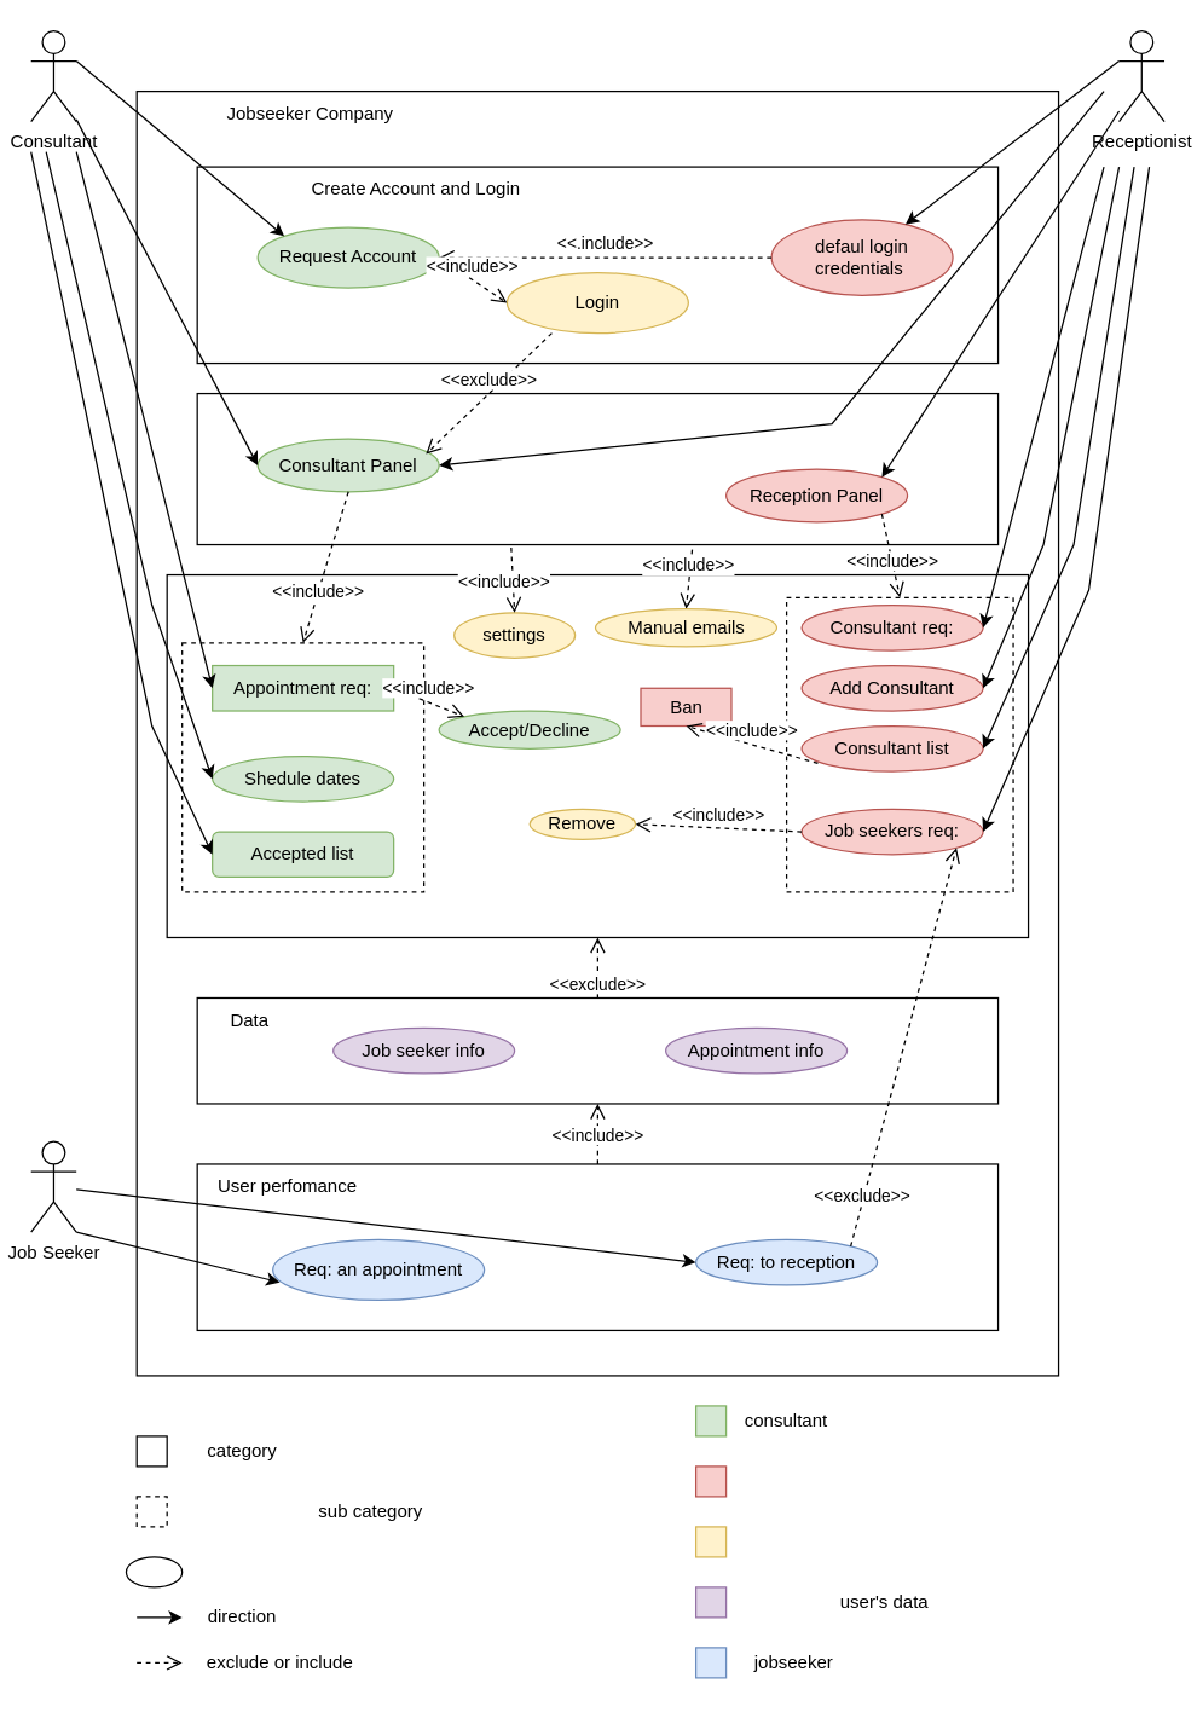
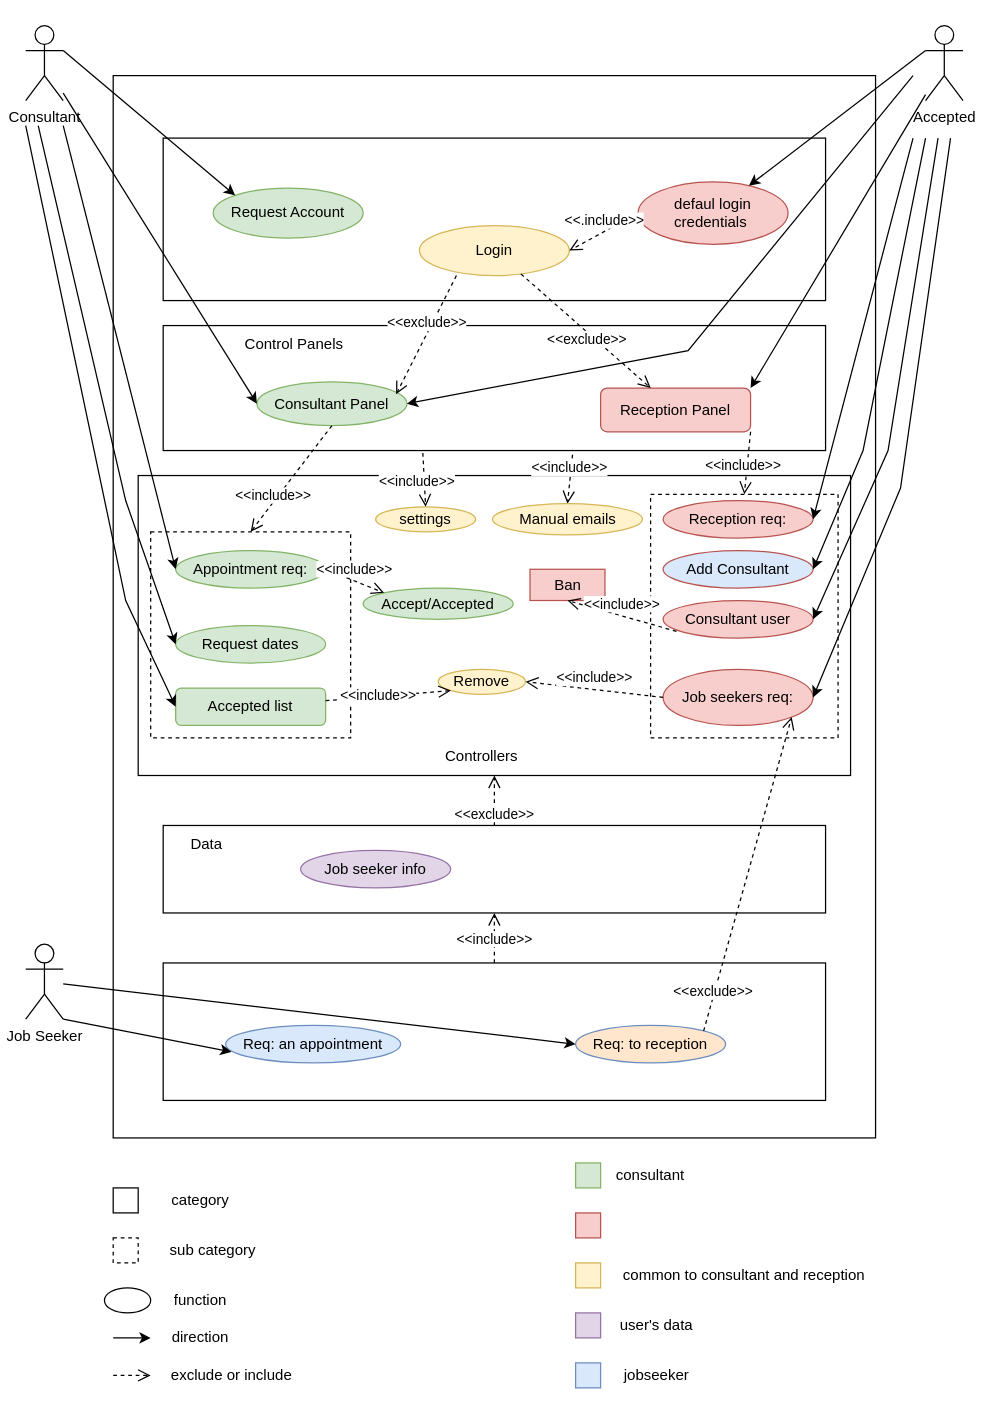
- <mxCell id="56" value="Jobseeker Company" style="text;html=1;strokeColor=none;fillColor=none;align=center;verticalAlign=middle;whiteSpace=wrap;rounded=0;" vertex="1" parent="1"><mxGeometry x="140" y="60" width="130" height="30" as="geometry" /></mxCell>
- <mxCell id="7" value="Receptionist" style="shape=umlActor;verticalLabelPosition=bottom;verticalAlign=top;html=1;outlineConnect=0;" vertex="1" parent="1"><mxGeometry x="740" y="20" width="30" height="60" as="geometry" /></mxCell>
+ <mxCell id="7" value="Accepted" style="shape=umlActor;verticalLabelPosition=bottom;verticalAlign=top;html=1;outlineConnect=0;" vertex="1" parent="1"><mxGeometry x="740" y="20" width="30" height="60" as="geometry" /></mxCell>
- <mxCell id="18" value="Create Account and Login" style="text;html=1;strokeColor=none;fillColor=none;align=center;verticalAlign=middle;whiteSpace=wrap;rounded=0;" vertex="1" parent="1"><mxGeometry x="180" y="110" width="190" height="30" as="geometry" /></mxCell>
- <mxCell id="16" value="&amp;lt;&amp;lt;.include&amp;gt;&amp;gt;" style="html=1;verticalAlign=bottom;endArrow=open;dashed=1;endSize=8;elbow=vertical;rounded=0;exitX=0;exitY=0.5;exitDx=0;exitDy=0;" edge="1" parent="1" source="11" target="10"><mxGeometry relative="1" as="geometry"><mxPoint x="500" y="220" as="sourcePoint" /><mxPoint x="420" y="220" as="targetPoint" /></mxGeometry></mxCell>
+ <mxCell id="16" value="&amp;lt;&amp;lt;.include&amp;gt;&amp;gt;" style="html=1;verticalAlign=bottom;endArrow=open;dashed=1;endSize=8;elbow=vertical;rounded=0;entryX=1;entryY=0.5;entryDx=0;entryDy=0;exitX=0;exitY=0.5;exitDx=0;exitDy=0;" edge="1" parent="1" source="11" target="12"><mxGeometry relative="1" as="geometry"><mxPoint x="500" y="220" as="sourcePoint" /><mxPoint x="420" y="220" as="targetPoint" /></mxGeometry></mxCell>
- <mxCell id="17" value="&amp;lt;&amp;lt;include&amp;gt;&amp;gt;" style="html=1;verticalAlign=bottom;endArrow=open;dashed=1;endSize=8;elbow=vertical;rounded=0;entryX=0;entryY=0.5;entryDx=0;entryDy=0;exitX=1;exitY=0.5;exitDx=0;exitDy=0;" edge="1" parent="1" source="10" target="12"><mxGeometry relative="1" as="geometry"><mxPoint x="500" y="220" as="sourcePoint" /><mxPoint x="420" y="220" as="targetPoint" /></mxGeometry></mxCell>
+ <mxCell id="27" value="&amp;lt;&amp;lt;exclude&amp;gt;&amp;gt;" style="html=1;verticalAlign=bottom;endArrow=open;dashed=1;endSize=8;elbow=vertical;rounded=0;" edge="1" parent="1" source="12" target="21"><mxGeometry x="0.158" y="-11" relative="1" as="geometry"><mxPoint x="420" y="240" as="sourcePoint" /><mxPoint x="340" y="240" as="targetPoint" /><mxPoint as="offset" /></mxGeometry></mxCell>
+ <mxCell id="19" value="Control Panels" style="text;html=1;strokeColor=none;fillColor=none;align=center;verticalAlign=middle;whiteSpace=wrap;rounded=0;" vertex="1" parent="1"><mxGeometry x="180" y="260" width="110" height="30" as="geometry" /></mxCell>
- <mxCell id="20" value="Consultant Panel" style="ellipse;whiteSpace=wrap;html=1;fillColor=#d5e8d4;strokeColor=#82b366;" vertex="1" parent="1"><mxGeometry x="170" y="290" width="120" height="35" as="geometry" /></mxCell>
+ <mxCell id="20" value="Consultant Panel" style="ellipse;whiteSpace=wrap;html=1;fillColor=#d5e8d4;strokeColor=#82b366;" vertex="1" parent="1"><mxGeometry x="205" y="305" width="120" height="35" as="geometry" /></mxCell>
- <mxCell id="21" value="Reception Panel" style="ellipse;whiteSpace=wrap;html=1;fillColor=#f8cecc;strokeColor=#b85450;" vertex="1" parent="1"><mxGeometry x="480" y="310" width="120" height="35" as="geometry" /></mxCell>
+ <mxCell id="21" value="Reception Panel" style="whiteSpace=wrap;html=1;fillColor=#f8cecc;strokeColor=#b85450;rounded=1;" vertex="1" parent="1"><mxGeometry x="480" y="310" width="120" height="35" as="geometry" /></mxCell>
- <mxCell id="42" value="Consultant req:" style="ellipse;whiteSpace=wrap;html=1;fillColor=#f8cecc;strokeColor=#b85450;" vertex="1" parent="1"><mxGeometry x="530" y="400" width="120" height="30" as="geometry" /></mxCell>
+ <mxCell id="42" value="Reception req:" style="ellipse;whiteSpace=wrap;html=1;fillColor=#f8cecc;strokeColor=#b85450;" vertex="1" parent="1"><mxGeometry x="530" y="400" width="120" height="30" as="geometry" /></mxCell>
- <mxCell id="28" value="settings" style="ellipse;whiteSpace=wrap;html=1;fillColor=#fff2cc;strokeColor=#d6b656;" vertex="1" parent="1"><mxGeometry x="300" y="405" width="80" height="30" as="geometry" /></mxCell>
+ <mxCell id="28" value="settings" style="ellipse;whiteSpace=wrap;html=1;fillColor=#fff2cc;strokeColor=#d6b656;" vertex="1" parent="1"><mxGeometry x="300" y="405" width="80" height="20" as="geometry" /></mxCell>
- <mxCell id="31" value="Appointment req:" style="whiteSpace=wrap;html=1;fillColor=#d5e8d4;strokeColor=#82b366;rounded=0;" vertex="1" parent="1"><mxGeometry x="140" y="440" width="120" height="30" as="geometry" /></mxCell>
+ <mxCell id="31" value="Appointment req:" style="ellipse;whiteSpace=wrap;html=1;fillColor=#d5e8d4;strokeColor=#82b366;" vertex="1" parent="1"><mxGeometry x="140" y="440" width="120" height="30" as="geometry" /></mxCell>
- <mxCell id="41" value="Add Consultant" style="ellipse;whiteSpace=wrap;html=1;fillColor=#f8cecc;strokeColor=#b85450;" vertex="1" parent="1"><mxGeometry x="530" y="440" width="120" height="30" as="geometry" /></mxCell>
+ <mxCell id="41" value="Add Consultant" style="ellipse;whiteSpace=wrap;html=1;fillColor=#dae8fc;strokeColor=#b85450;" vertex="1" parent="1"><mxGeometry x="530" y="440" width="120" height="30" as="geometry" /></mxCell>
- <mxCell id="37" value="Accept/Decline" style="ellipse;whiteSpace=wrap;html=1;fillColor=#d5e8d4;strokeColor=#82b366;" vertex="1" parent="1"><mxGeometry x="290" y="470" width="120" height="25" as="geometry" /></mxCell>
+ <mxCell id="37" value="Accept/Accepted" style="ellipse;whiteSpace=wrap;html=1;fillColor=#d5e8d4;strokeColor=#82b366;" vertex="1" parent="1"><mxGeometry x="290" y="470" width="120" height="25" as="geometry" /></mxCell>
- <mxCell id="43" value="Consultant list" style="ellipse;whiteSpace=wrap;html=1;fillColor=#f8cecc;strokeColor=#b85450;" vertex="1" parent="1"><mxGeometry x="530" y="480" width="120" height="30" as="geometry" /></mxCell>
+ <mxCell id="43" value="Consultant user" style="ellipse;whiteSpace=wrap;html=1;fillColor=#f8cecc;strokeColor=#b85450;" vertex="1" parent="1"><mxGeometry x="530" y="480" width="120" height="30" as="geometry" /></mxCell>
- <mxCell id="32" value="Shedule dates" style="ellipse;whiteSpace=wrap;html=1;fillColor=#d5e8d4;strokeColor=#82b366;" vertex="1" parent="1"><mxGeometry x="140" y="500" width="120" height="30" as="geometry" /></mxCell>
+ <mxCell id="32" value="Request dates" style="ellipse;whiteSpace=wrap;html=1;fillColor=#d5e8d4;strokeColor=#82b366;" vertex="1" parent="1"><mxGeometry x="140" y="500" width="120" height="30" as="geometry" /></mxCell>
- <mxCell id="44" value="Job seekers req:" style="ellipse;whiteSpace=wrap;html=1;fillColor=#f8cecc;strokeColor=#b85450;" vertex="1" parent="1"><mxGeometry x="530" y="535" width="120" height="30" as="geometry" /></mxCell>
+ <mxCell id="44" value="Job seekers req:" style="ellipse;whiteSpace=wrap;html=1;fillColor=#f8cecc;strokeColor=#b85450;" vertex="1" parent="1"><mxGeometry x="530" y="535" width="120" height="45" as="geometry" /></mxCell>
+ <mxCell id="40" value="&amp;lt;&amp;lt;include&amp;gt;&amp;gt;" style="html=1;verticalAlign=bottom;endArrow=open;dashed=1;endSize=8;elbow=vertical;rounded=0;entryX=0;entryY=1;entryDx=0;entryDy=0;" edge="1" parent="1" source="33" target="38"><mxGeometry x="-0.185" y="-8" relative="1" as="geometry"><mxPoint x="420" y="440" as="sourcePoint" /><mxPoint x="340" y="440" as="targetPoint" /><mxPoint as="offset" /></mxGeometry></mxCell>
+ <mxCell id="51" value="Controllers" style="text;html=1;strokeColor=none;fillColor=none;align=center;verticalAlign=middle;whiteSpace=wrap;rounded=0;" vertex="1" parent="1"><mxGeometry x="355" y="590" width="60" height="30" as="geometry" /></mxCell>
- <mxCell id="60" value="Job seeker info" style="ellipse;whiteSpace=wrap;html=1;fillColor=#e1d5e7;strokeColor=#9673a6;" vertex="1" parent="1"><mxGeometry x="220" y="680" width="120" height="30" as="geometry" /></mxCell>
+ <mxCell id="60" value="Job seeker info" style="ellipse;whiteSpace=wrap;html=1;fillColor=#e1d5e7;strokeColor=#9673a6;" vertex="1" parent="1"><mxGeometry x="240" y="680" width="120" height="30" as="geometry" /></mxCell>
- <mxCell id="61" value="Appointment info" style="ellipse;whiteSpace=wrap;html=1;fillColor=#e1d5e7;strokeColor=#9673a6;" vertex="1" parent="1"><mxGeometry x="440" y="680" width="120" height="30" as="geometry" /></mxCell>
- <mxCell id="63" value="User perfomance" style="text;html=1;strokeColor=none;fillColor=none;align=center;verticalAlign=middle;whiteSpace=wrap;rounded=0;" vertex="1" parent="1"><mxGeometry x="130" y="770" width="120" height="30" as="geometry" /></mxCell>
- <mxCell id="59" value="Req: to reception" style="ellipse;whiteSpace=wrap;html=1;fillColor=#dae8fc;strokeColor=#6c8ebf;" vertex="1" parent="1"><mxGeometry x="460" y="820" width="120" height="30" as="geometry" /></mxCell>
+ <mxCell id="59" value="Req: to reception" style="ellipse;whiteSpace=wrap;html=1;fillColor=#ffe6cc;strokeColor=#6c8ebf;" vertex="1" parent="1"><mxGeometry x="460" y="820" width="120" height="30" as="geometry" /></mxCell>
- <mxCell id="58" value="Req: an appointment" style="ellipse;whiteSpace=wrap;html=1;fillColor=#dae8fc;strokeColor=#6c8ebf;" vertex="1" parent="1"><mxGeometry x="180" y="820" width="140" height="40" as="geometry" /></mxCell>
+ <mxCell id="58" value="Req: an appointment" style="ellipse;whiteSpace=wrap;html=1;fillColor=#dae8fc;strokeColor=#6c8ebf;" vertex="1" parent="1"><mxGeometry x="180" y="820" width="140" height="30" as="geometry" /></mxCell>
- <mxCell id="74" value="sub category" style="text;html=1;strokeColor=none;fillColor=none;align=center;verticalAlign=middle;whiteSpace=wrap;rounded=0;" vertex="1" parent="1"><mxGeometry x="205" y="985" width="80" height="30" as="geometry" /></mxCell>
+ <mxCell id="74" value="sub category" style="text;html=1;strokeColor=none;fillColor=none;align=center;verticalAlign=middle;whiteSpace=wrap;rounded=0;" vertex="1" parent="1"><mxGeometry x="130" y="985" width="80" height="30" as="geometry" /></mxCell>
+ <mxCell id="84" value="common to consultant and reception" style="text;html=1;strokeColor=none;fillColor=none;align=center;verticalAlign=middle;whiteSpace=wrap;rounded=0;" vertex="1" parent="1"><mxGeometry x="490" y="1005" width="210" height="30" as="geometry" /></mxCell>
+ <mxCell id="75" value="function" style="text;html=1;strokeColor=none;fillColor=none;align=center;verticalAlign=middle;whiteSpace=wrap;rounded=0;" vertex="1" parent="1"><mxGeometry x="130" y="1025" width="60" height="30" as="geometry" /></mxCell>
- <mxCell id="85" value="user's data" style="text;html=1;strokeColor=none;fillColor=none;align=center;verticalAlign=middle;whiteSpace=wrap;rounded=0;" vertex="1" parent="1"><mxGeometry x="550" y="1045" width="70" height="30" as="geometry" /></mxCell>
+ <mxCell id="85" value="user's data" style="text;html=1;strokeColor=none;fillColor=none;align=center;verticalAlign=middle;whiteSpace=wrap;rounded=0;" vertex="1" parent="1"><mxGeometry x="490" y="1045" width="70" height="30" as="geometry" /></mxCell>
